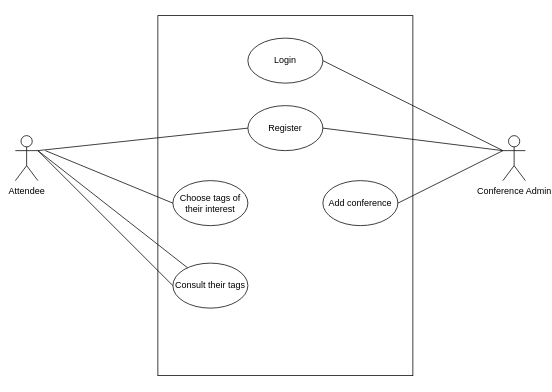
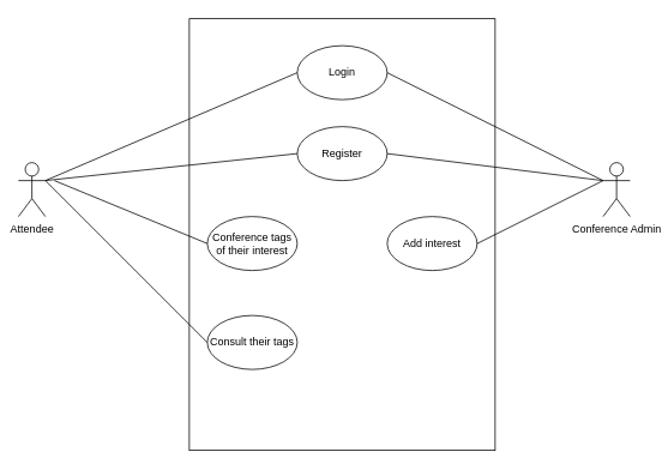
- <mxCell id="7" value="Choose tags of their interest" style="ellipse;whiteSpace=wrap;html=1;" vertex="1" parent="1"><mxGeometry x="230" y="240" width="100" height="60" as="geometry" /></mxCell>
+ <mxCell id="7" value="Conference tags of their interest" style="ellipse;whiteSpace=wrap;html=1;" vertex="1" parent="1"><mxGeometry x="230" y="240" width="100" height="60" as="geometry" /></mxCell>
- <mxCell id="8" value="Add conference" style="ellipse;whiteSpace=wrap;html=1;" vertex="1" parent="1"><mxGeometry x="430" y="240" width="100" height="60" as="geometry" /></mxCell>
+ <mxCell id="8" value="Add interest" style="ellipse;whiteSpace=wrap;html=1;" vertex="1" parent="1"><mxGeometry x="430" y="240" width="100" height="60" as="geometry" /></mxCell>
- <mxCell id="10" value="" style="endArrow=none;html=1;exitX=1;exitY=0.333;exitDx=0;exitDy=0;exitPerimeter=0;" edge="1" parent="1" source="2" target="9"><mxGeometry width="50" height="50" relative="1" as="geometry"><mxPoint x="410" y="290" as="sourcePoint" /><mxPoint x="460" y="240" as="targetPoint" /></mxGeometry></mxCell>
+ <mxCell id="10" value="" style="endArrow=none;html=1;exitX=1;exitY=0.333;exitDx=0;exitDy=0;exitPerimeter=0;entryX=0;entryY=0.5;entryDx=0;entryDy=0;" edge="1" parent="1" source="2" target="5"><mxGeometry width="50" height="50" relative="1" as="geometry"><mxPoint x="410" y="290" as="sourcePoint" /><mxPoint x="460" y="240" as="targetPoint" /></mxGeometry></mxCell>
